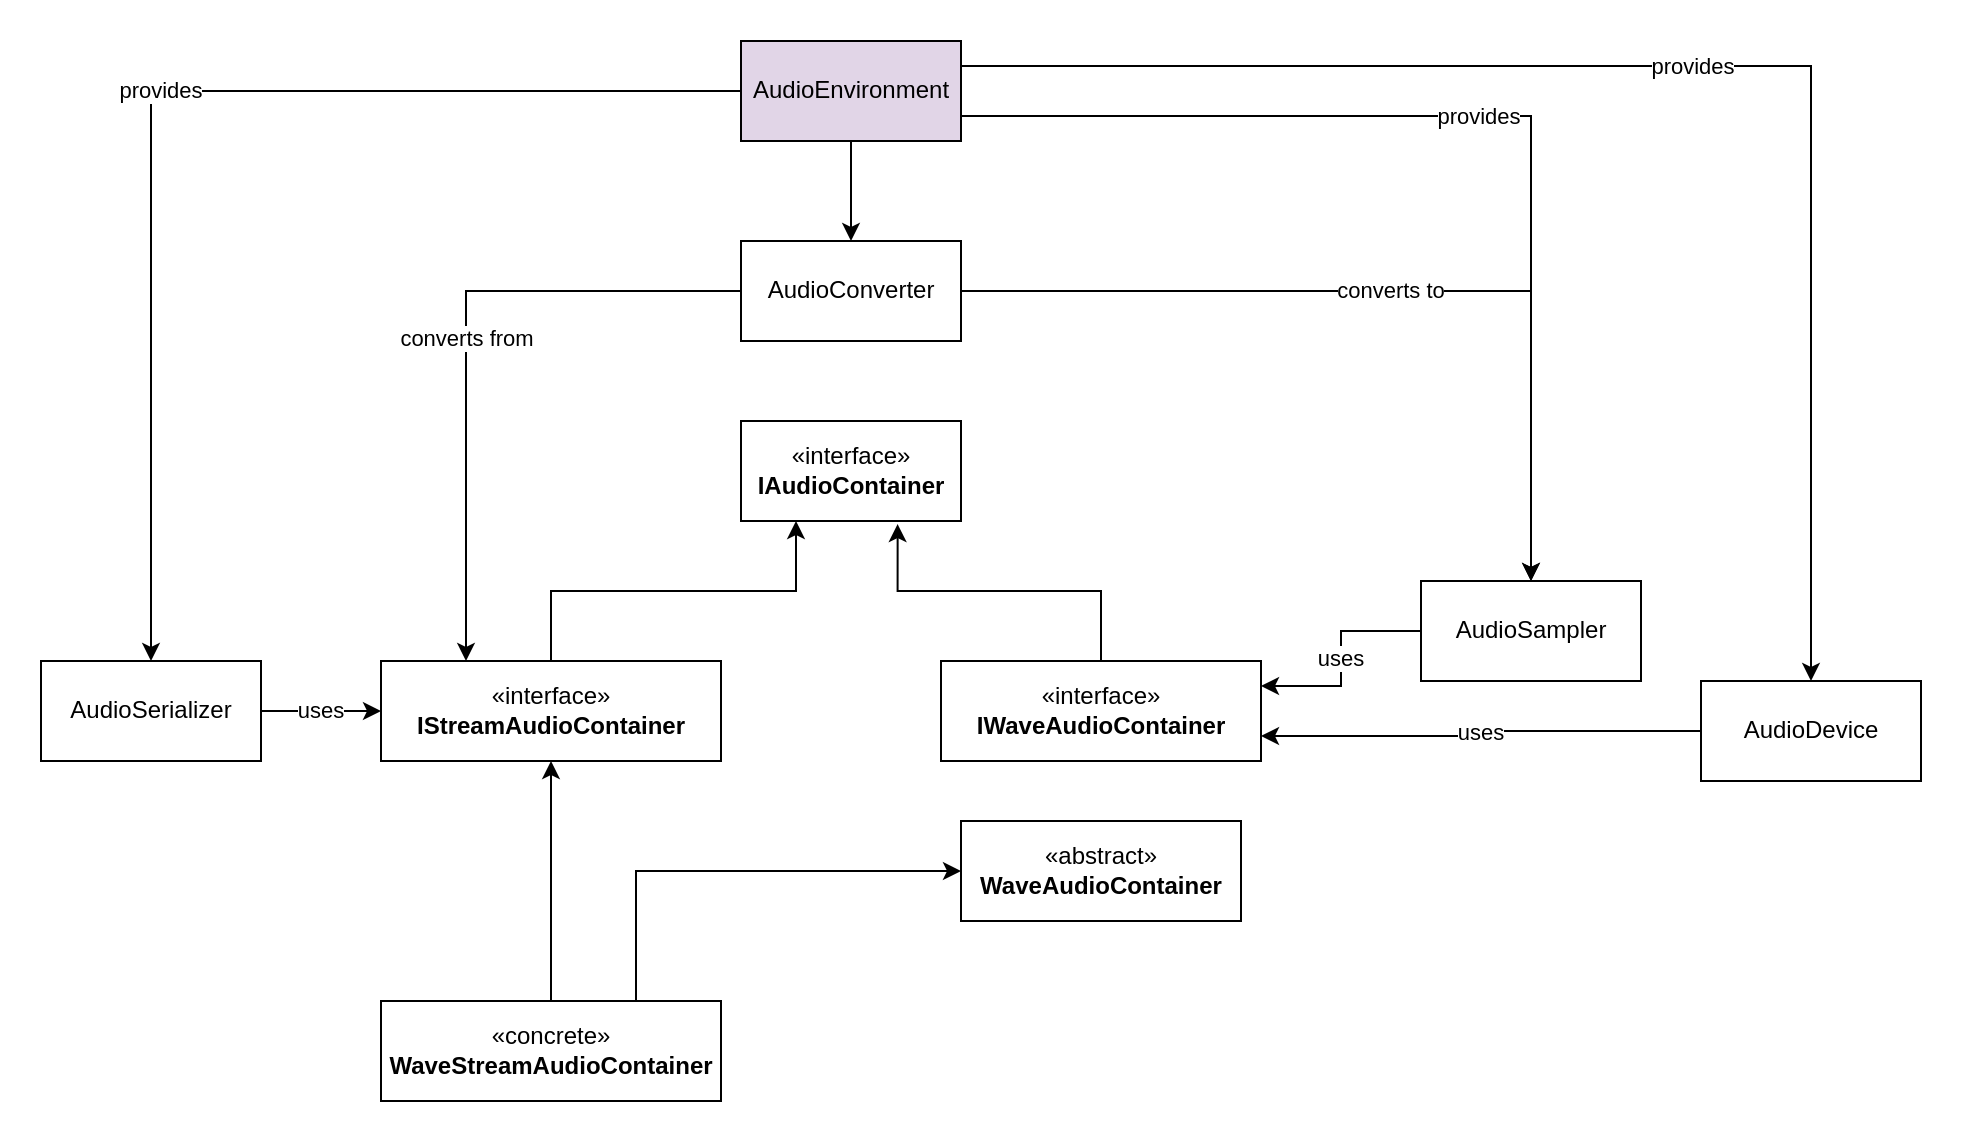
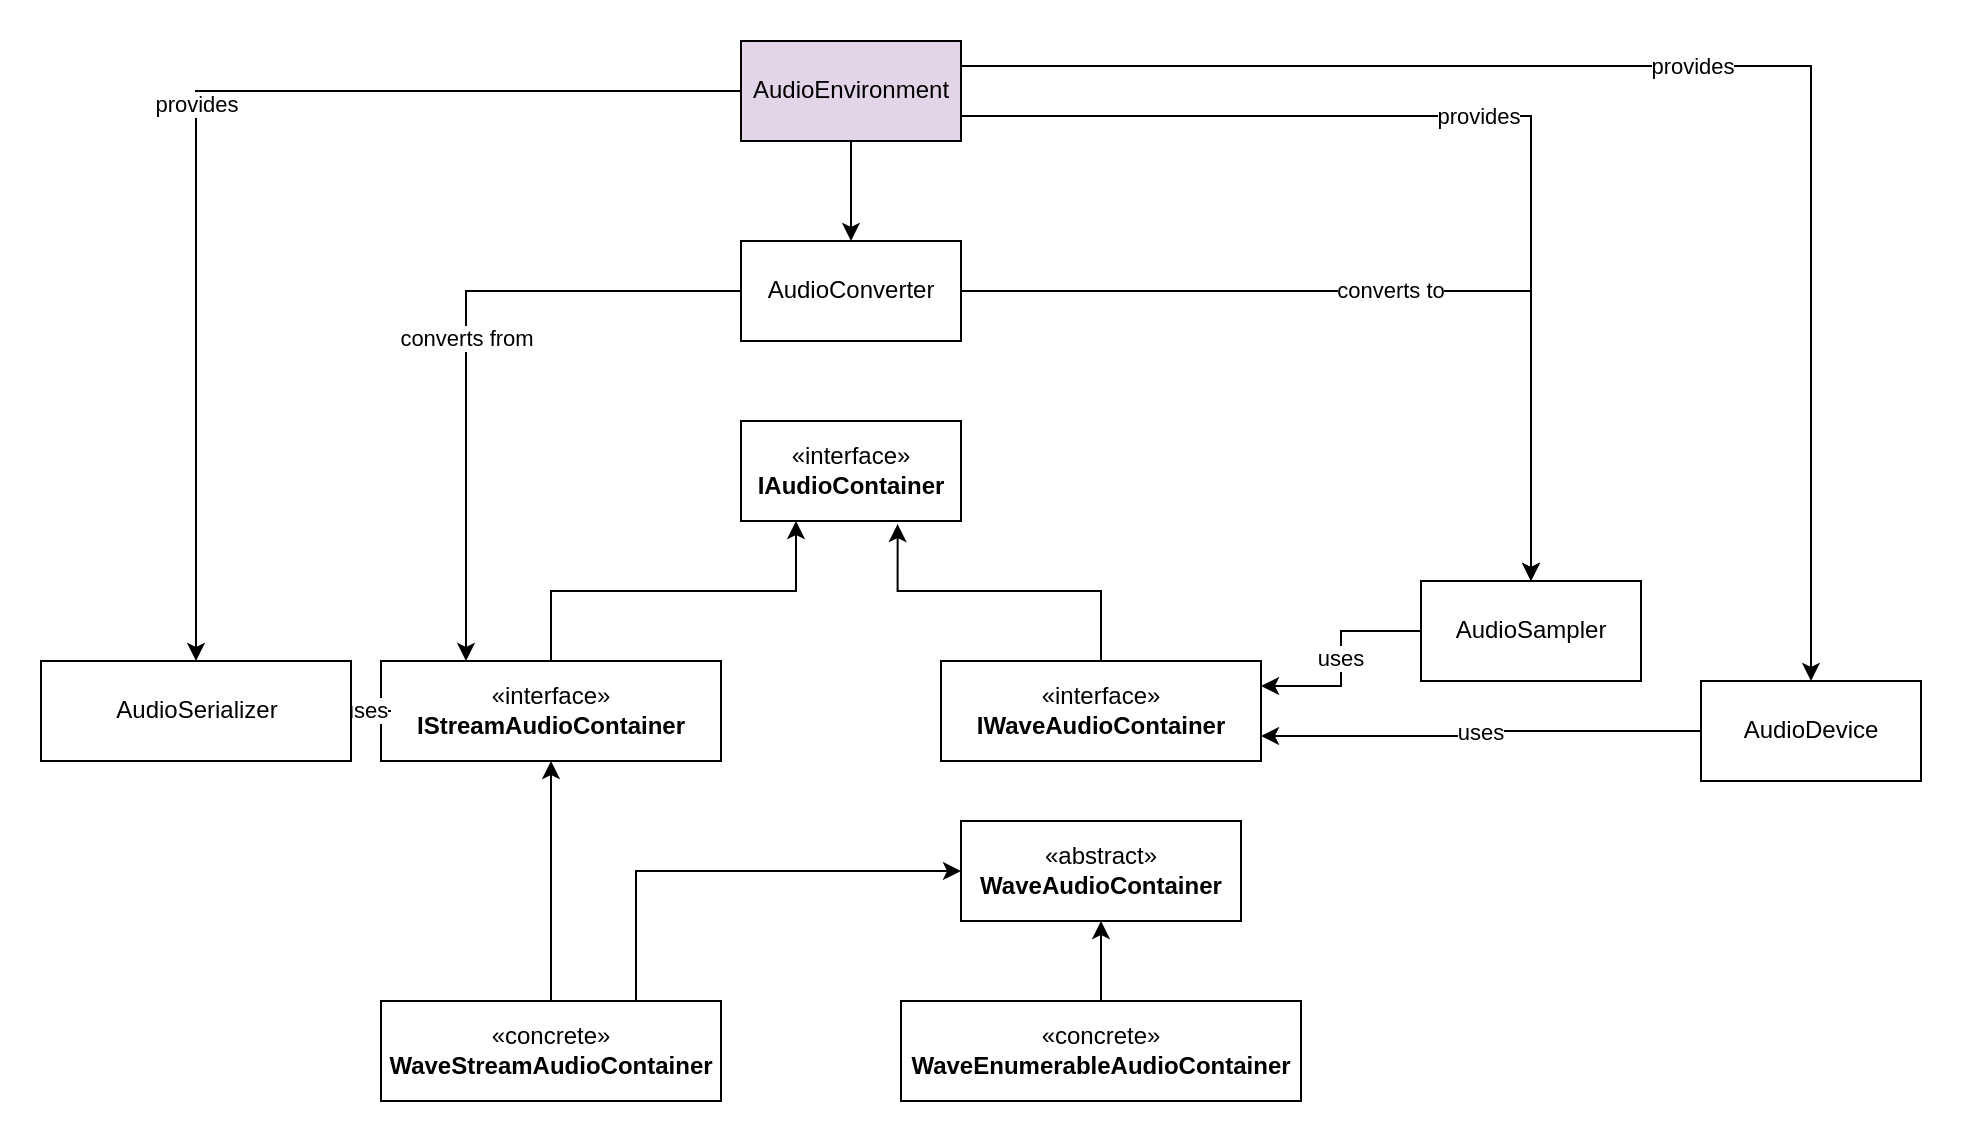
- <mxCell id="15" value="AudioSerializer" style="html=1;" vertex="1" parent="1"><mxGeometry x="20" y="330" width="110" height="50" as="geometry" /></mxCell>
+ <mxCell id="15" value="AudioSerializer" style="html=1;" vertex="1" parent="1"><mxGeometry x="20" y="330" width="155" height="50" as="geometry" /></mxCell>
+ <mxCell id="10" value="" style="edgeStyle=orthogonalEdgeStyle;rounded=0;orthogonalLoop=1;jettySize=auto;html=1;" edge="1" parent="1" source="11" target="2"><mxGeometry relative="1" as="geometry" /></mxCell>
+ <mxCell id="11" value="«concrete»&lt;br&gt;&lt;b&gt;WaveEnumerableAudioContainer&lt;/b&gt;" style="html=1;" vertex="1" parent="1"><mxGeometry x="450" y="500" width="200" height="50" as="geometry" /></mxCell>
